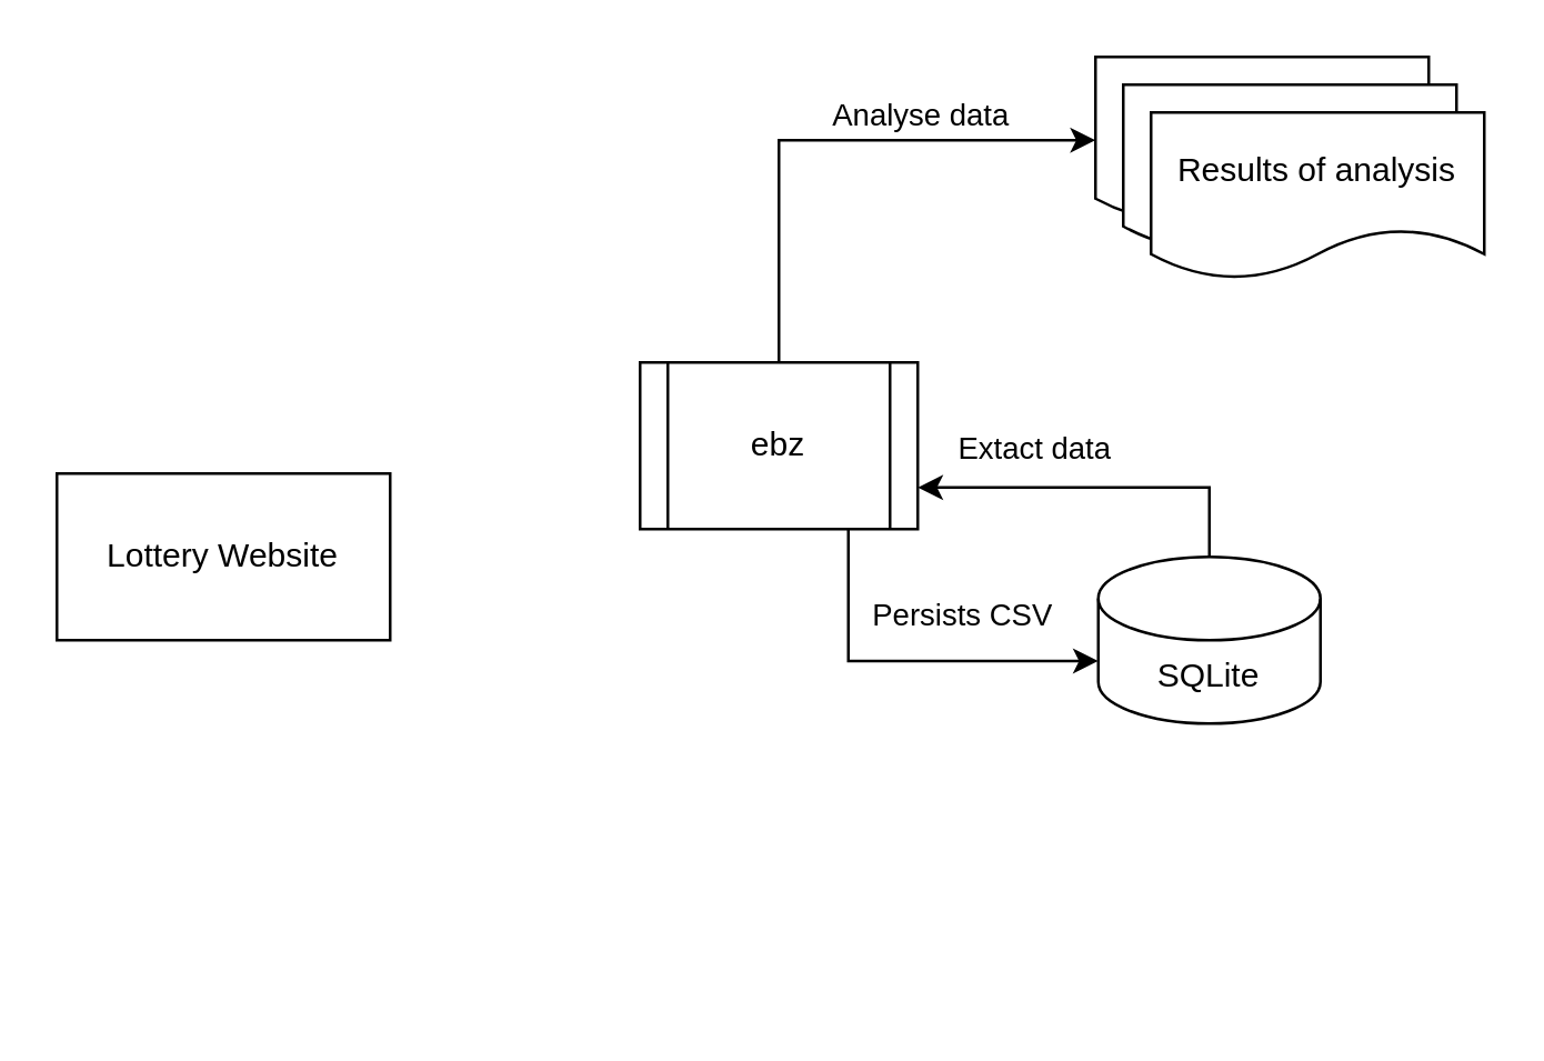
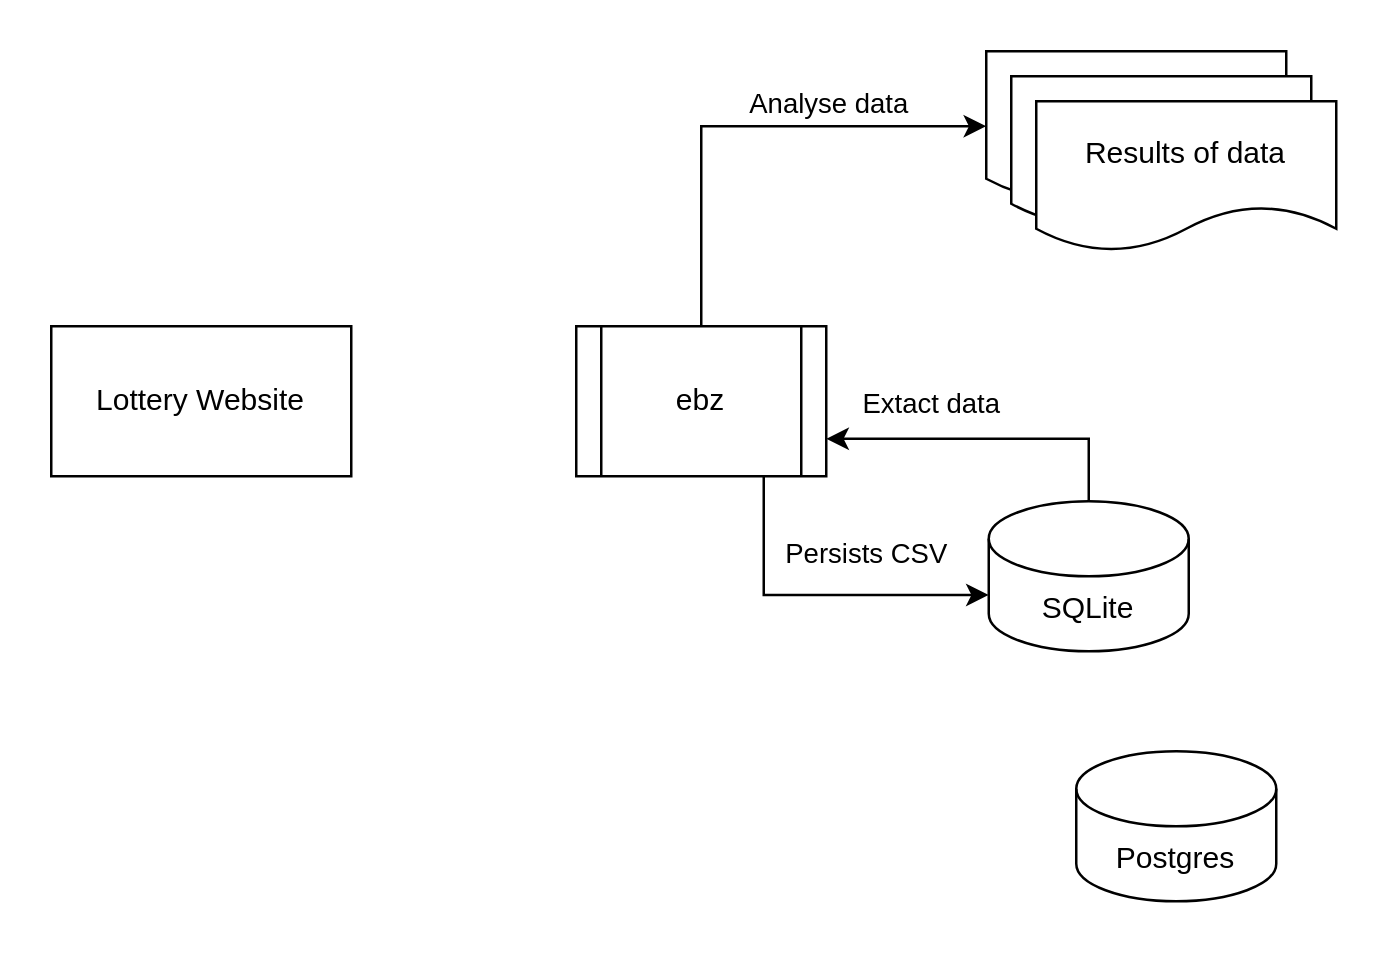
- <mxCell id="16" value="Results of analysis" style="shape=document;whiteSpace=wrap;html=1;boundedLbl=1;" vertex="1" parent="13"><mxGeometry x="20" y="20" width="120" height="60" as="geometry" /></mxCell>
+ <mxCell id="16" value="Results of data" style="shape=document;whiteSpace=wrap;html=1;boundedLbl=1;" vertex="1" parent="13"><mxGeometry x="20" y="20" width="120" height="60" as="geometry" /></mxCell>
- <mxCell id="2" value="Lottery Website" style="rounded=0;whiteSpace=wrap;html=1;" vertex="1" parent="1"><mxGeometry x="20" y="170" width="120" height="60" as="geometry" /></mxCell>
+ <mxCell id="2" value="Lottery Website" style="rounded=0;whiteSpace=wrap;html=1;" vertex="1" parent="1"><mxGeometry x="20" y="130" width="120" height="60" as="geometry" /></mxCell>
+ <mxCell id="10" value="Postgres" style="shape=cylinder3;whiteSpace=wrap;html=1;boundedLbl=1;backgroundOutline=1;size=15;" vertex="1" parent="1"><mxGeometry x="430" y="300" width="80" height="60" as="geometry" /></mxCell>
